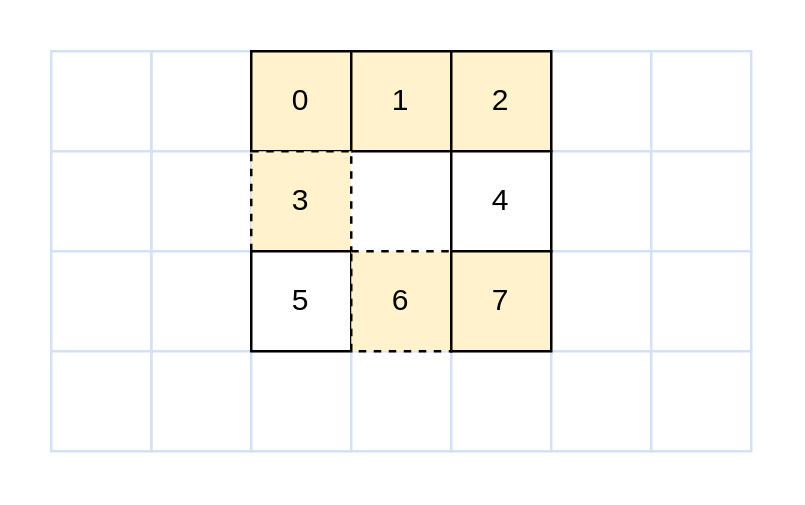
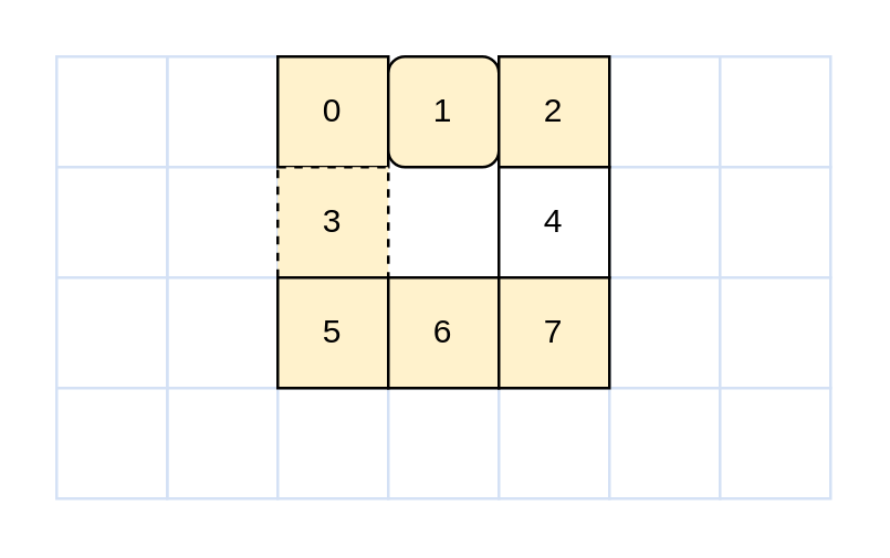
- <mxCell id="14" value="1" style="whiteSpace=wrap;html=1;aspect=fixed;fillColor=#fff2cc;strokeColor=default;" vertex="1" parent="1"><mxGeometry x="140" y="20" width="40" height="40" as="geometry" /></mxCell>
+ <mxCell id="14" value="1" style="whiteSpace=wrap;html=1;aspect=fixed;fillColor=#fff2cc;strokeColor=default;rounded=1;" vertex="1" parent="1"><mxGeometry x="140" y="20" width="40" height="40" as="geometry" /></mxCell>
- <mxCell id="20" value="5" style="whiteSpace=wrap;html=1;aspect=fixed;fillColor=#ffffff;strokeColor=default;" vertex="1" parent="1"><mxGeometry x="100" y="100" width="40" height="40" as="geometry" /></mxCell>
+ <mxCell id="20" value="5" style="whiteSpace=wrap;html=1;aspect=fixed;fillColor=#fff2cc;strokeColor=default;" vertex="1" parent="1"><mxGeometry x="100" y="100" width="40" height="40" as="geometry" /></mxCell>
- <mxCell id="21" value="6" style="whiteSpace=wrap;html=1;aspect=fixed;fillColor=#fff2cc;strokeColor=default;dashed=1;" vertex="1" parent="1"><mxGeometry x="140" y="100" width="40" height="40" as="geometry" /></mxCell>
+ <mxCell id="21" value="6" style="whiteSpace=wrap;html=1;aspect=fixed;fillColor=#fff2cc;strokeColor=default;" vertex="1" parent="1"><mxGeometry x="140" y="100" width="40" height="40" as="geometry" /></mxCell>
